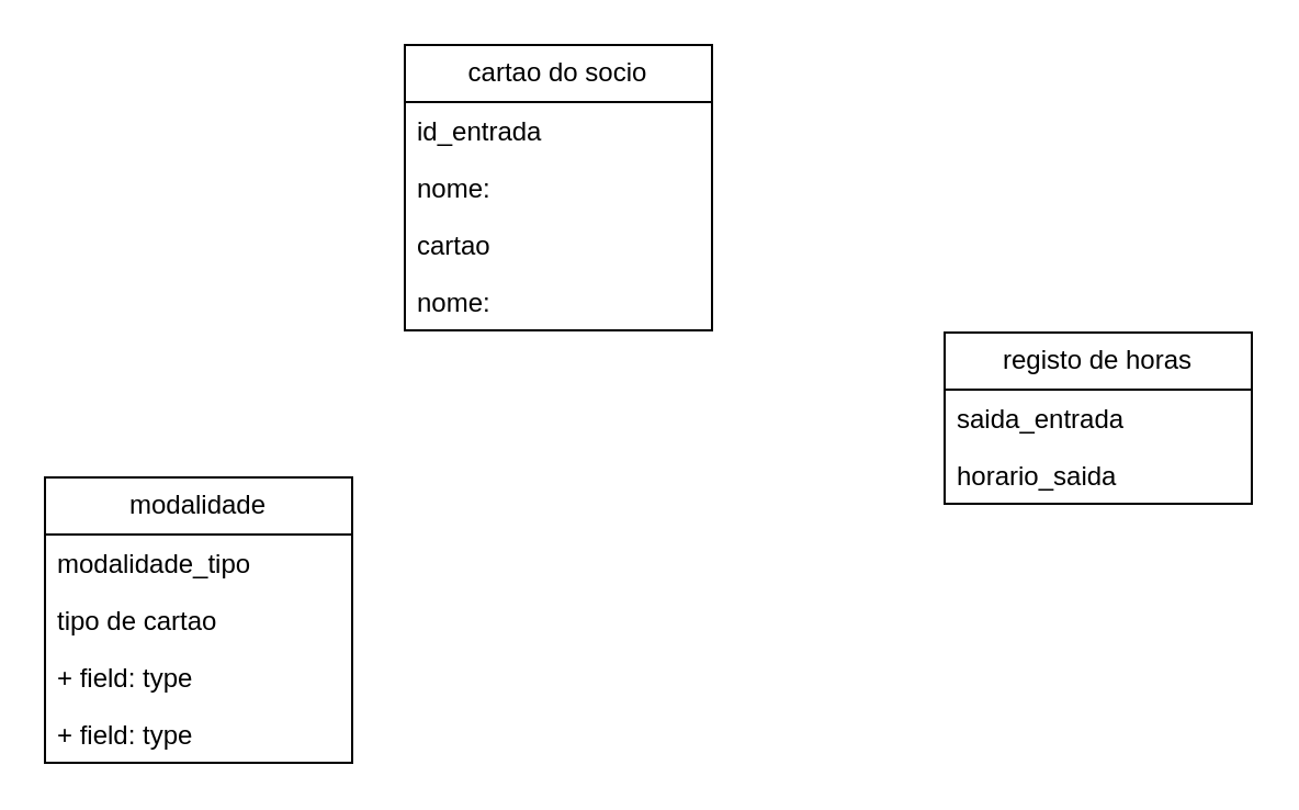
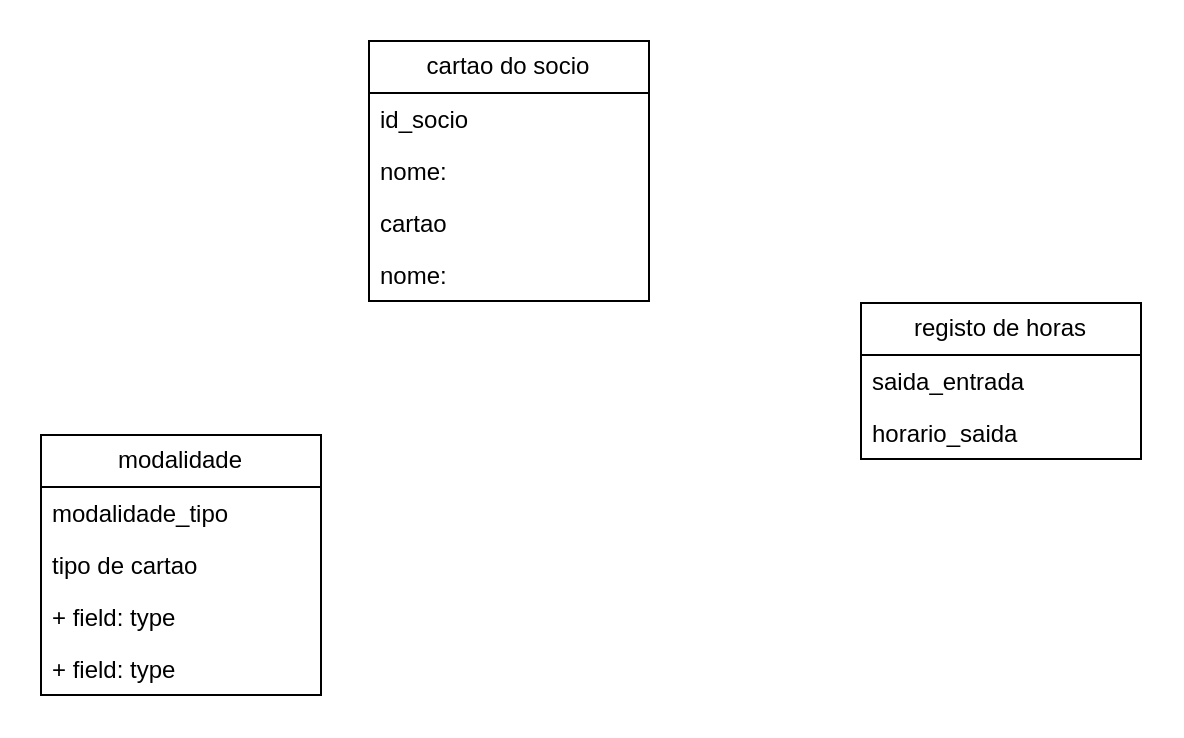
- <mxCell id="3" value="id_entrada" style="text;strokeColor=none;fillColor=none;align=left;verticalAlign=top;spacingLeft=4;spacingRight=4;overflow=hidden;rotatable=0;points=[[0,0.5],[1,0.5]];portConstraint=eastwest;whiteSpace=wrap;html=1;" vertex="1" parent="2"><mxGeometry y="26" width="140" height="26" as="geometry" /></mxCell>
+ <mxCell id="3" value="id_socio" style="text;strokeColor=none;fillColor=none;align=left;verticalAlign=top;spacingLeft=4;spacingRight=4;overflow=hidden;rotatable=0;points=[[0,0.5],[1,0.5]];portConstraint=eastwest;whiteSpace=wrap;html=1;" vertex="1" parent="2"><mxGeometry y="26" width="140" height="26" as="geometry" /></mxCell>
